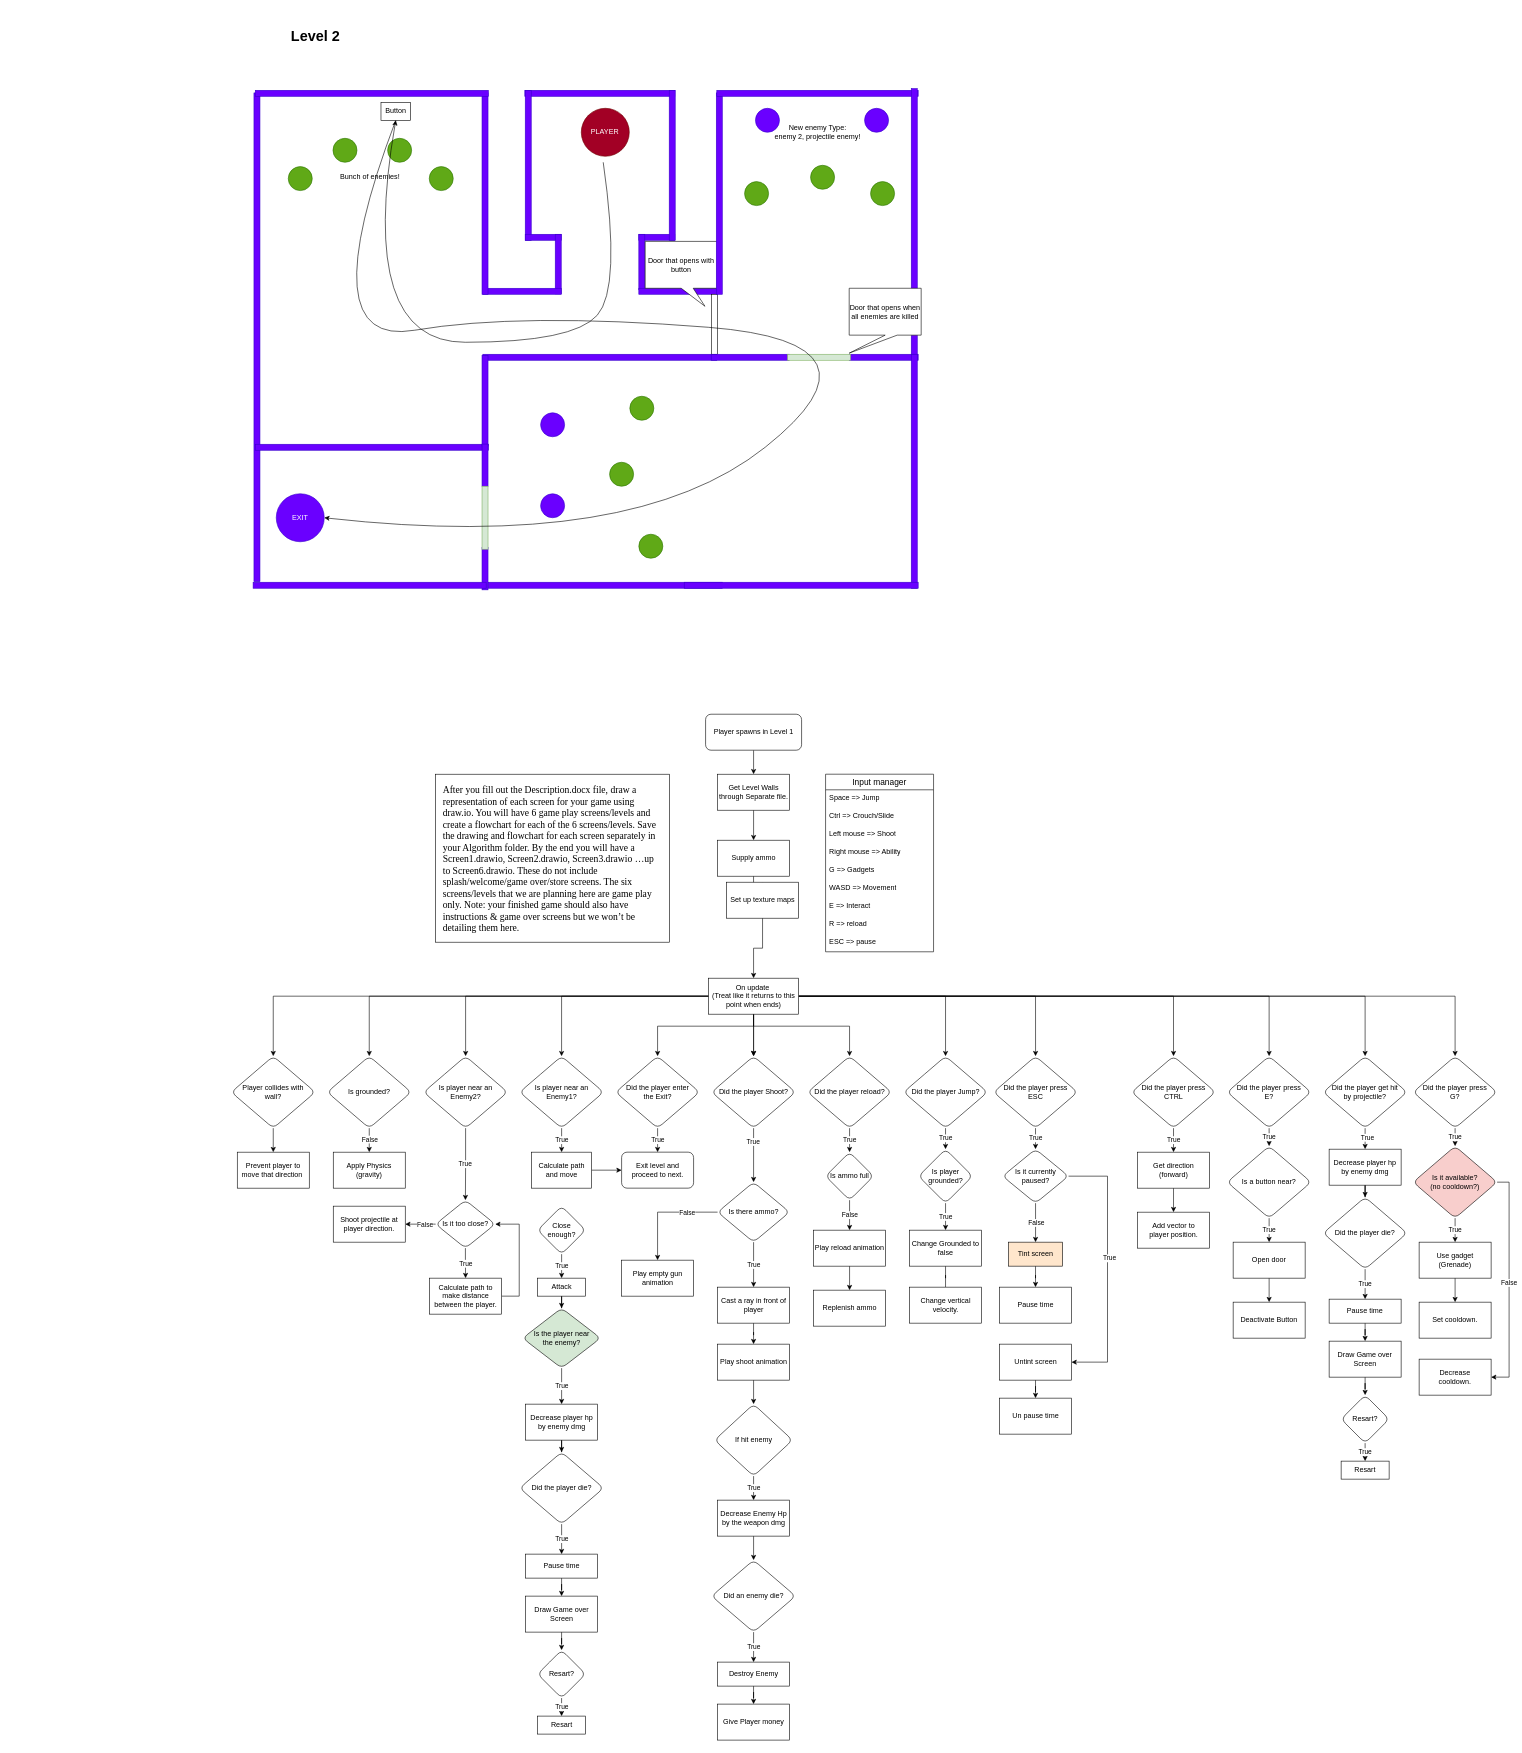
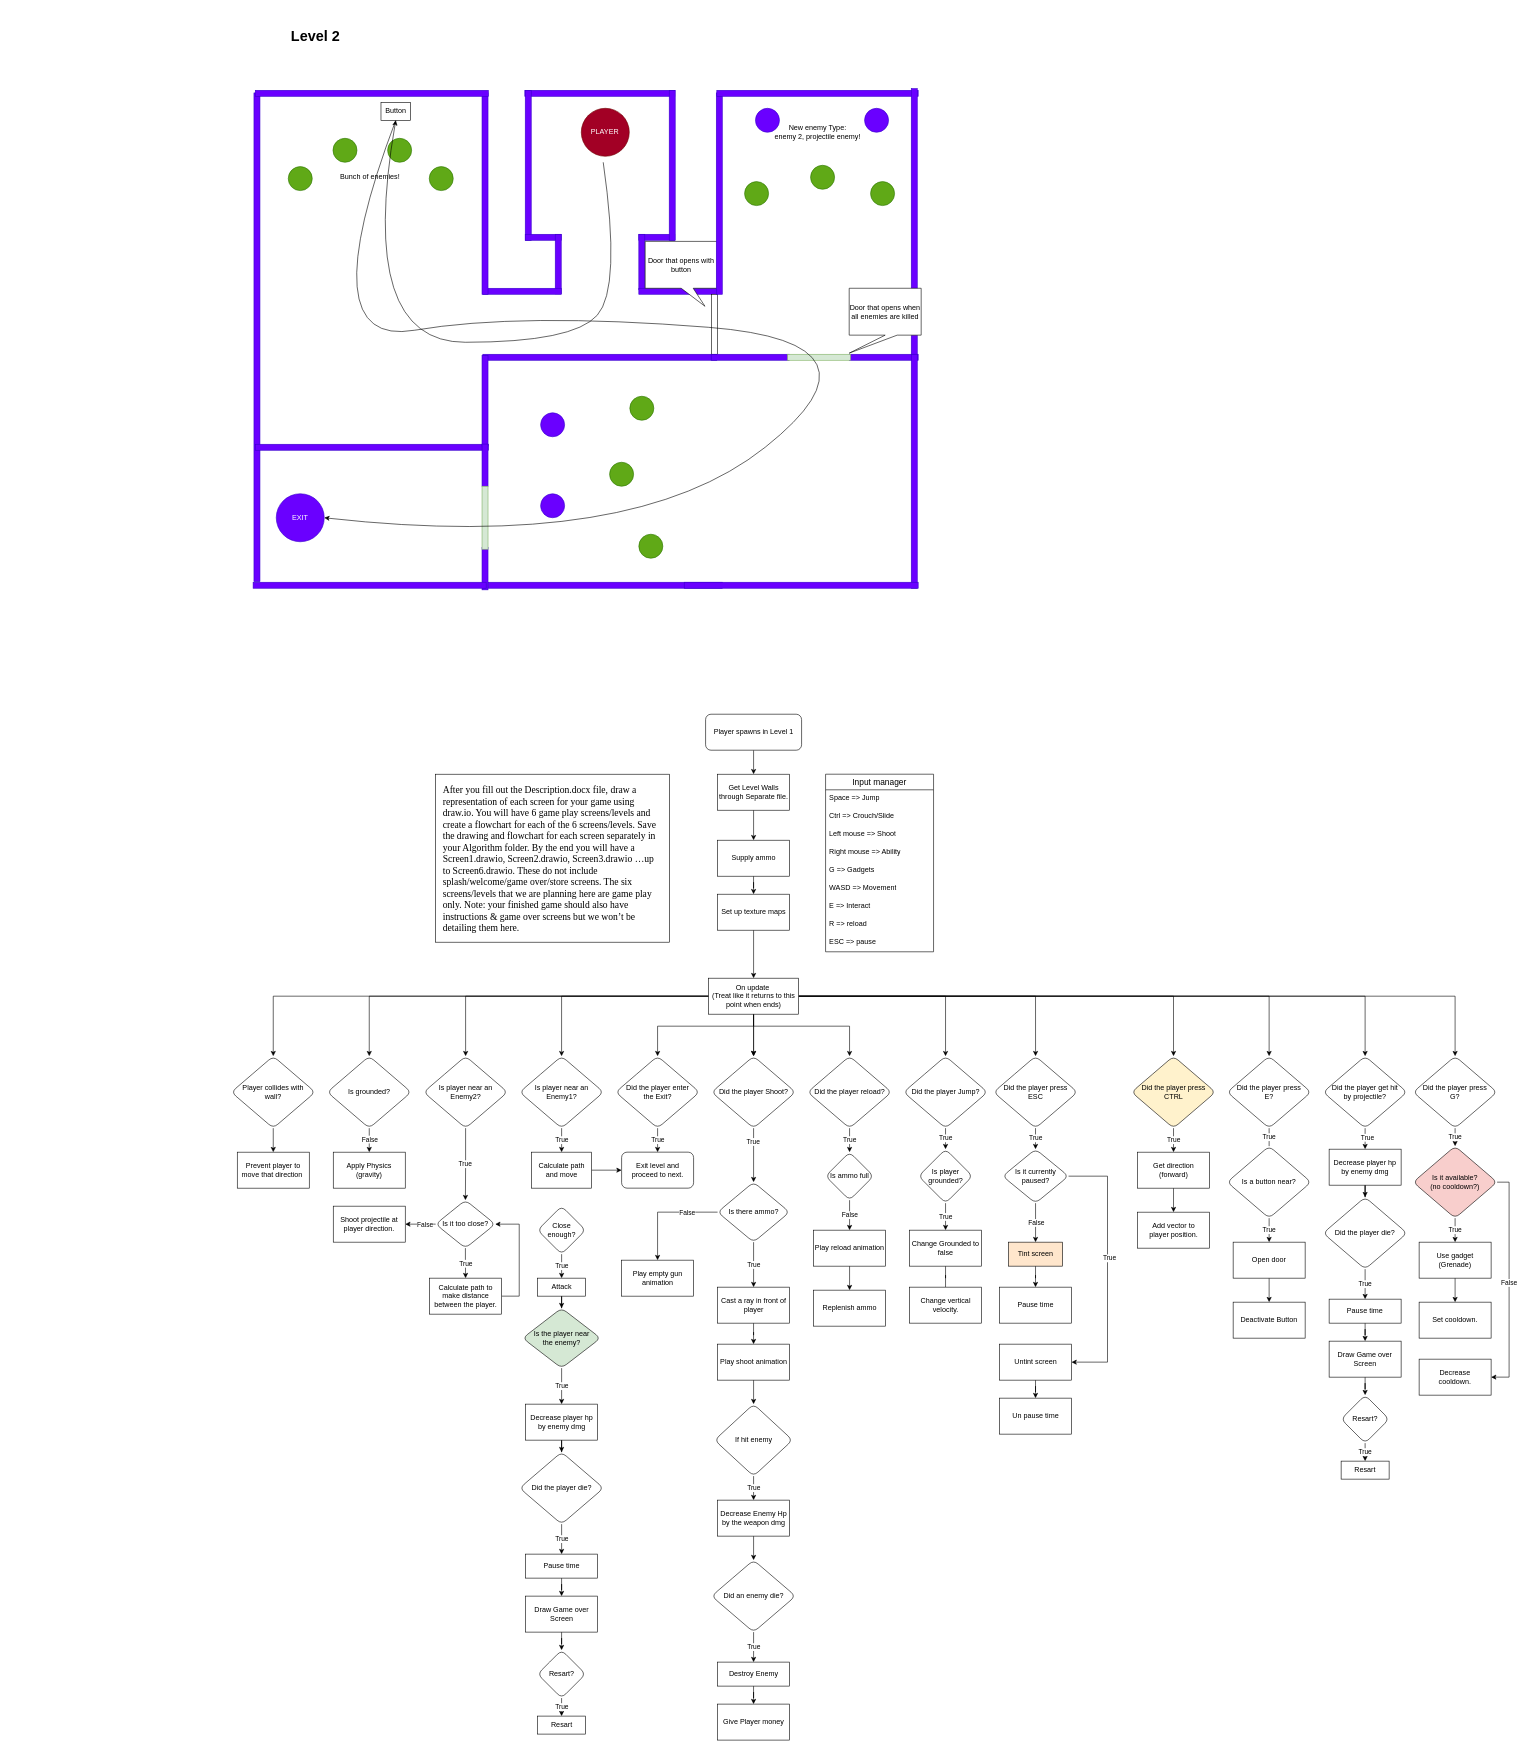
- <mxCell id="97" value="Set up texture maps" style="whiteSpace=wrap;html=1;rounded=0;" parent="1" vertex="1"><mxGeometry x="1210.64" y="1470" width="120" height="60" as="geometry" /></mxCell>
+ <mxCell id="97" value="Set up texture maps" style="whiteSpace=wrap;html=1;rounded=0;" parent="1" vertex="1"><mxGeometry x="1195.64" y="1490" width="120" height="60" as="geometry" /></mxCell>
- <mxCell id="113" value="Did the player press CTRL" style="rhombus;whiteSpace=wrap;html=1;rounded=1;spacingRight=10;spacingLeft=10;" parent="1" vertex="1"><mxGeometry x="1885.64" y="1760" width="140" height="120" as="geometry" /></mxCell>
+ <mxCell id="113" value="Did the player press CTRL" style="rhombus;whiteSpace=wrap;html=1;rounded=1;spacingRight=10;spacingLeft=10;fillColor=#fff2cc;" parent="1" vertex="1"><mxGeometry x="1885.64" y="1760" width="140" height="120" as="geometry" /></mxCell>
- <mxCell id="175" value="True" style="edgeStyle=orthogonalEdgeStyle;rounded=0;orthogonalLoop=1;jettySize=auto;html=1;" parent="1" source="176" target="171" edge="1"><mxGeometry relative="1" as="geometry" /></mxCell>
+ <mxCell id="175" value="True" style="edgeStyle=orthogonalEdgeStyle;rounded=0;orthogonalLoop=1;jettySize=auto;html=1;endArrow=none;" parent="1" source="176" target="171" edge="1"><mxGeometry relative="1" as="geometry" /></mxCell>
